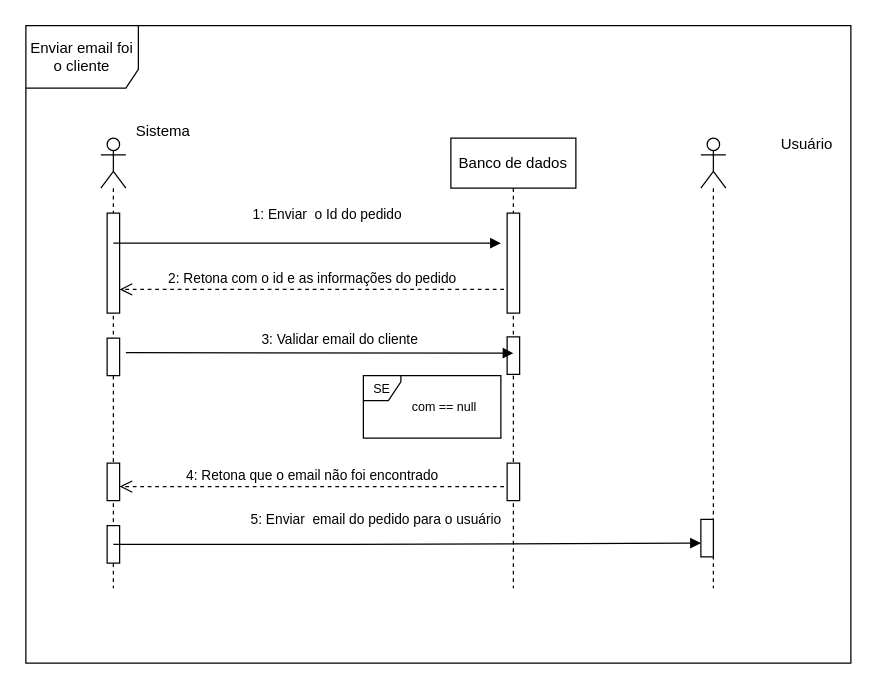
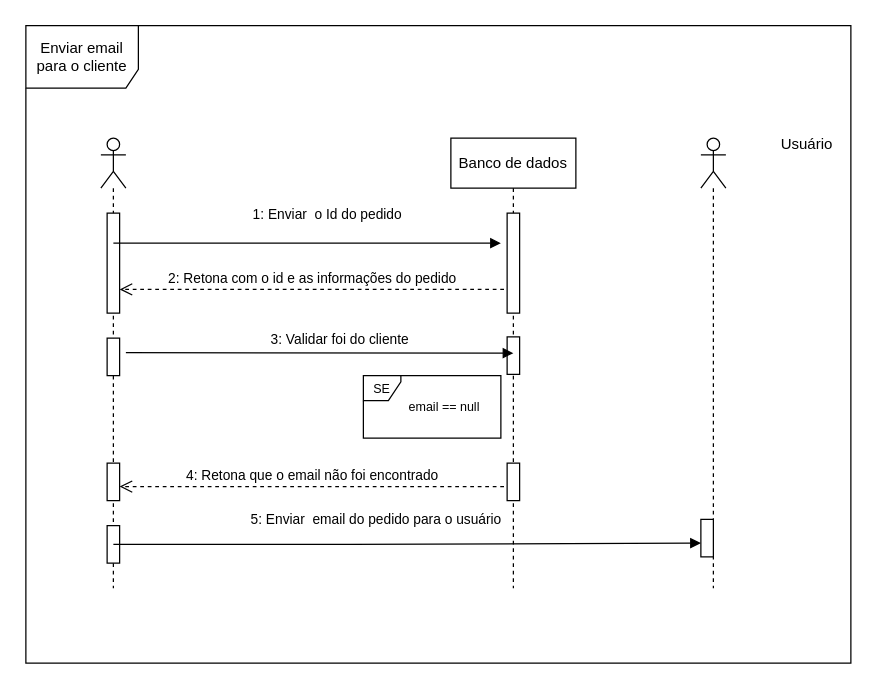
- <mxCell id="2" value="Enviar email foi o cliente" style="shape=umlFrame;whiteSpace=wrap;html=1;width=90;height=50;" parent="1" vertex="1"><mxGeometry x="20" y="20" width="660" height="510" as="geometry" /></mxCell>
+ <mxCell id="2" value="Enviar email para o cliente" style="shape=umlFrame;whiteSpace=wrap;html=1;width=90;height=50;" parent="1" vertex="1"><mxGeometry x="20" y="20" width="660" height="510" as="geometry" /></mxCell>
- <mxCell id="8" value="Sistema" style="text;html=1;strokeColor=none;fillColor=none;align=center;verticalAlign=middle;whiteSpace=wrap;rounded=0;" parent="1" vertex="1"><mxGeometry x="100" y="90" width="60" height="30" as="geometry" /></mxCell>
- <mxCell id="19" value="3: Validar email do cliente" style="edgeLabel;html=1;align=center;verticalAlign=middle;resizable=0;points=[];" parent="1" vertex="1" connectable="0"><mxGeometry x="270" y="270" as="geometry" /></mxCell>
+ <mxCell id="19" value="3: Validar foi do cliente" style="edgeLabel;html=1;align=center;verticalAlign=middle;resizable=0;points=[];" parent="1" vertex="1" connectable="0"><mxGeometry x="270" y="270" as="geometry" /></mxCell>
- <mxCell id="21" value="com == null" style="text;html=1;strokeColor=none;fillColor=none;align=center;verticalAlign=middle;whiteSpace=wrap;rounded=0;fontSize=10;" vertex="1" parent="1"><mxGeometry x="320" y="312.5" width="70" height="25" as="geometry" /></mxCell>
+ <mxCell id="21" value="email == null" style="text;html=1;strokeColor=none;fillColor=none;align=center;verticalAlign=middle;whiteSpace=wrap;rounded=0;fontSize=10;" vertex="1" parent="1"><mxGeometry x="320" y="312.5" width="70" height="25" as="geometry" /></mxCell>
